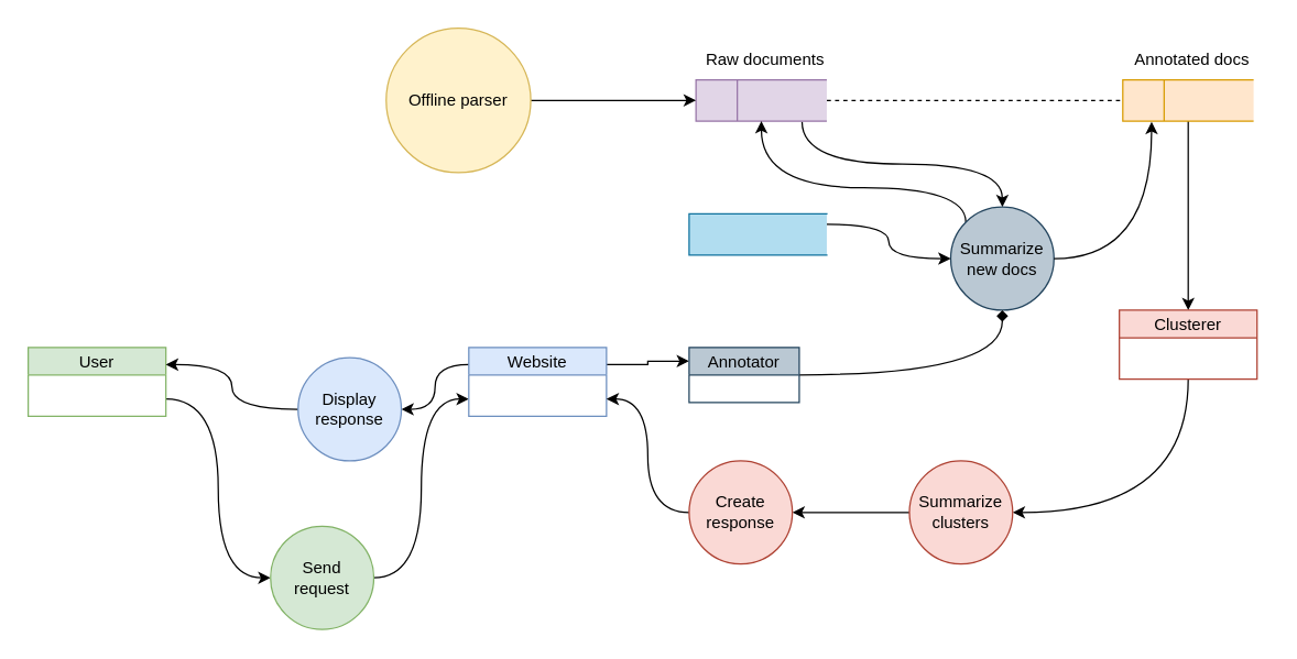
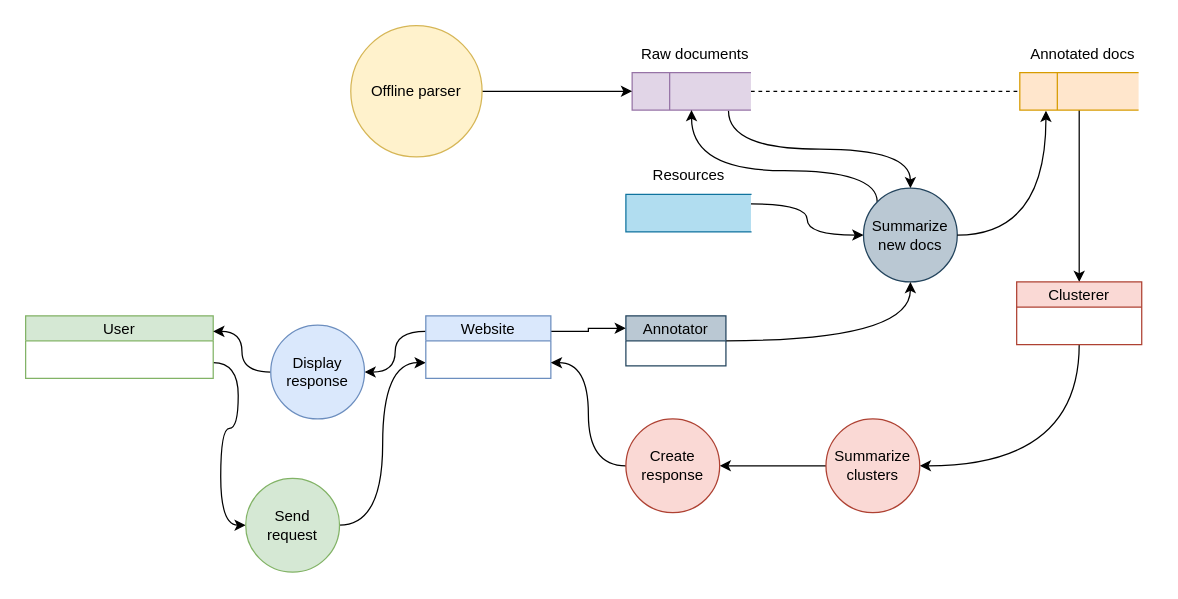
+ <mxCell id="24" value="Resources" style="text;html=1;align=center;verticalAlign=middle;resizable=0;points=[];autosize=1;strokeColor=none;fillColor=none;" vertex="1" parent="1"><mxGeometry x="510" y="125" width="80" height="30" as="geometry" /></mxCell>
- <mxCell id="30" style="edgeStyle=orthogonalEdgeStyle;rounded=0;orthogonalLoop=1;jettySize=auto;html=1;exitX=1;exitY=0.5;exitDx=0;exitDy=0;entryX=0.5;entryY=1;entryDx=0;entryDy=0;curved=1;endArrow=diamond;" edge="1" parent="1" source="31" target="16"><mxGeometry relative="1" as="geometry" /></mxCell>
+ <mxCell id="30" style="edgeStyle=orthogonalEdgeStyle;rounded=0;orthogonalLoop=1;jettySize=auto;html=1;exitX=1;exitY=0.5;exitDx=0;exitDy=0;entryX=0.5;entryY=1;entryDx=0;entryDy=0;curved=1;" edge="1" parent="1" source="31" target="16"><mxGeometry relative="1" as="geometry" /></mxCell>
- <mxCell id="3" value="User" style="swimlane;fontStyle=0;childLayout=stackLayout;horizontal=1;startSize=20;fillColor=#d5e8d4;horizontalStack=0;resizeParent=1;resizeParentMax=0;resizeLast=0;collapsible=0;marginBottom=0;swimlaneFillColor=#ffffff;strokeColor=#82b366;" vertex="1" parent="1"><mxGeometry x="20" y="252" width="100" height="50" as="geometry" /></mxCell>
+ <mxCell id="3" value="User" style="swimlane;fontStyle=0;childLayout=stackLayout;horizontal=1;startSize=20;fillColor=#d5e8d4;horizontalStack=0;resizeParent=1;resizeParentMax=0;resizeLast=0;collapsible=0;marginBottom=0;swimlaneFillColor=#ffffff;strokeColor=#82b366;" vertex="1" parent="1"><mxGeometry x="20" y="252" width="150" height="50" as="geometry" /></mxCell>
